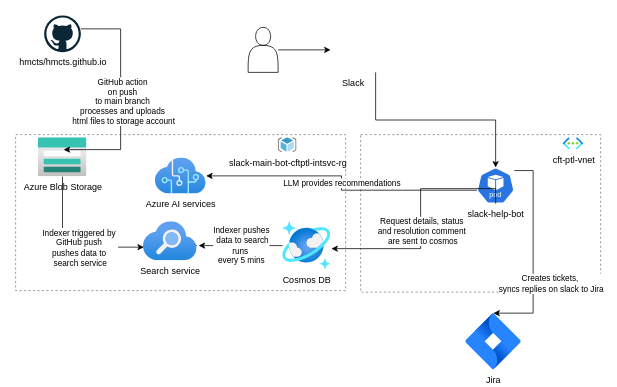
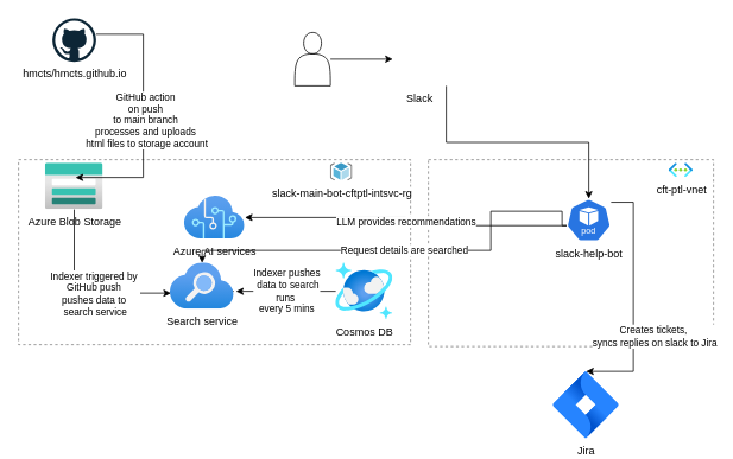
- <mxCell id="7" value="Azure AI services" style="image;aspect=fixed;html=1;points=[];align=center;fontSize=12;image=img/lib/azure2/ai_machine_learning/Cognitive_Services.svg;" parent="1" vertex="1"><mxGeometry x="206" y="210" width="68" height="48" as="geometry" /></mxCell>
+ <mxCell id="7" value="Azure AI services" style="image;aspect=fixed;html=1;points=[];align=center;fontSize=12;image=img/lib/azure2/ai_machine_learning/Cognitive_Services.svg;" parent="1" vertex="1"><mxGeometry x="206" y="220" width="68" height="48" as="geometry" /></mxCell>
+ <mxCell id="10" value="Request details are searched" style="edgeStyle=orthogonalEdgeStyle;rounded=0;orthogonalLoop=1;jettySize=auto;html=1;exitX=0.005;exitY=0.63;exitDx=0;exitDy=0;exitPerimeter=0;" parent="1" source="12" target="9" edge="1"><mxGeometry relative="1" as="geometry"><Array as="points"><mxPoint x="630" y="237" /><mxPoint x="550" y="237" /><mxPoint x="550" y="281" /><mxPoint x="226" y="281" /></Array></mxGeometry></mxCell>
- <mxCell id="17" style="edgeStyle=orthogonalEdgeStyle;rounded=0;orthogonalLoop=1;jettySize=auto;html=1;exitX=0.5;exitY=1;exitDx=0;exitDy=0;exitPerimeter=0;entryX=1.016;entryY=0.563;entryDx=0;entryDy=0;entryPerimeter=0;" parent="1" source="12" target="16" edge="1"><mxGeometry relative="1" as="geometry"><Array as="points"><mxPoint x="560" y="251" /><mxPoint x="560" y="331" /></Array></mxGeometry></mxCell>
- <mxCell id="18" value="Request details, status&amp;nbsp;&lt;div&gt;and resolution comment&amp;nbsp;&lt;/div&gt;&lt;div&gt;are sent to cosmos&lt;/div&gt;" style="edgeLabel;html=1;align=center;verticalAlign=middle;resizable=0;points=[];" parent="17" vertex="1" connectable="0"><mxGeometry x="-0.14" y="2" relative="1" as="geometry"><mxPoint y="39" as="offset" /></mxGeometry></mxCell>
